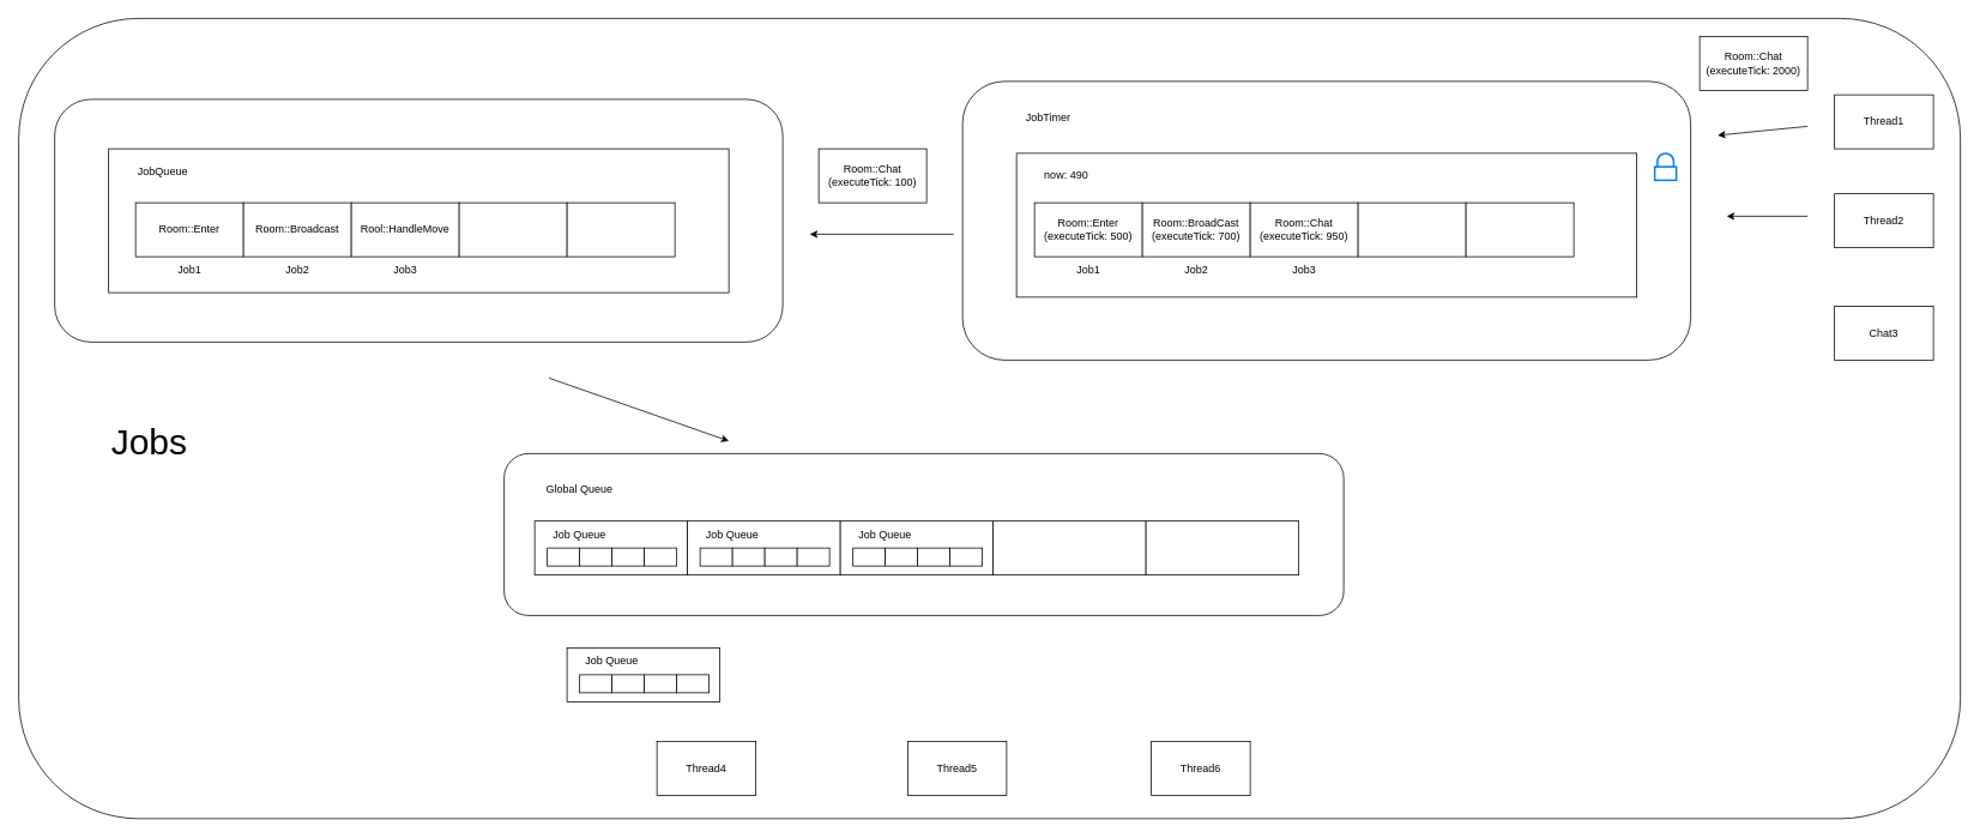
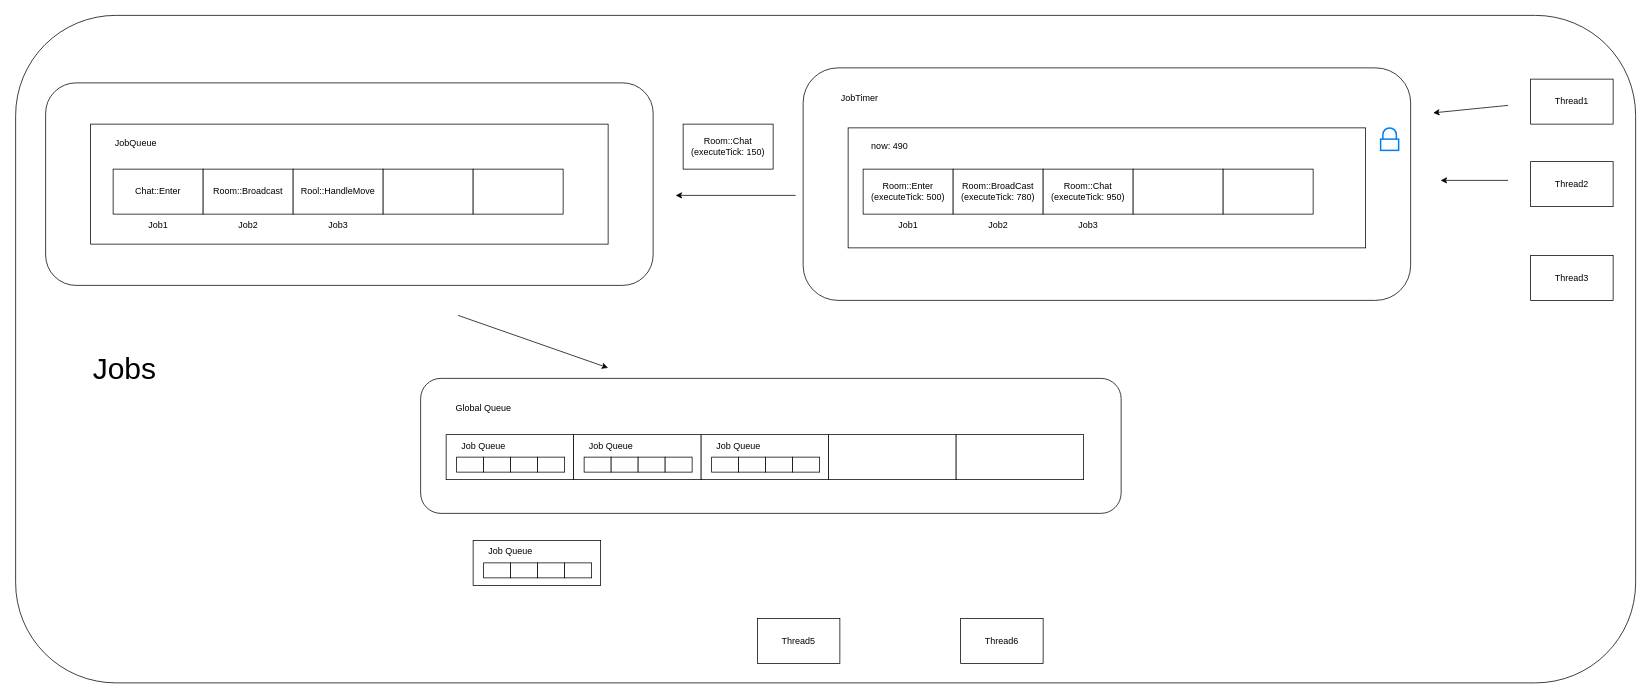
- <mxCell id="19" value="Room::Chat&lt;br&gt;(executeTick: 2000)" style="rounded=0;whiteSpace=wrap;html=1;" vertex="1" parent="1"><mxGeometry x="1890" y="40" width="120" height="60" as="geometry" /></mxCell>
- <mxCell id="5" value="JobTimer" style="text;html=1;align=center;verticalAlign=middle;resizable=0;points=[];autosize=1;strokeColor=none;fillColor=none;" vertex="1" parent="1"><mxGeometry x="1130" y="115" width="70" height="30" as="geometry" /></mxCell>
+ <mxCell id="5" value="JobTimer" style="text;html=1;align=center;verticalAlign=middle;resizable=0;points=[];autosize=1;strokeColor=none;fillColor=none;" vertex="1" parent="1"><mxGeometry x="1110" y="115" width="70" height="30" as="geometry" /></mxCell>
- <mxCell id="36" value="Room::Chat&lt;br&gt;(executeTick: 100)" style="rounded=0;whiteSpace=wrap;html=1;" vertex="1" parent="1"><mxGeometry x="910" y="165" width="120" height="60" as="geometry" /></mxCell>
+ <mxCell id="36" value="Room::Chat&lt;br&gt;(executeTick: 150)" style="rounded=0;whiteSpace=wrap;html=1;" vertex="1" parent="1"><mxGeometry x="910" y="165" width="120" height="60" as="geometry" /></mxCell>
- <mxCell id="26" value="Room::Enter" style="rounded=0;whiteSpace=wrap;html=1;" vertex="1" parent="1"><mxGeometry x="150" y="225" width="120" height="60" as="geometry" /></mxCell>
+ <mxCell id="26" value="Chat::Enter" style="rounded=0;whiteSpace=wrap;html=1;" vertex="1" parent="1"><mxGeometry x="150" y="225" width="120" height="60" as="geometry" /></mxCell>
- <mxCell id="15" value="Room::BroadCast&lt;br&gt;(executeTick: 700)" style="rounded=0;whiteSpace=wrap;html=1;" vertex="1" parent="1"><mxGeometry x="1270" y="225" width="120" height="60" as="geometry" /></mxCell>
+ <mxCell id="15" value="Room::BroadCast&lt;br&gt;(executeTick: 780)" style="rounded=0;whiteSpace=wrap;html=1;" vertex="1" parent="1"><mxGeometry x="1270" y="225" width="120" height="60" as="geometry" /></mxCell>
- <mxCell id="9" value="&lt;font&gt;Chat3&lt;/font&gt;" style="rounded=0;whiteSpace=wrap;html=1;" vertex="1" parent="1"><mxGeometry x="2040" y="340" width="110" height="60" as="geometry" /></mxCell>
+ <mxCell id="9" value="&lt;font&gt;Thread3&lt;/font&gt;" style="rounded=0;whiteSpace=wrap;html=1;" vertex="1" parent="1"><mxGeometry x="2040" y="340" width="110" height="60" as="geometry" /></mxCell>
- <mxCell id="62" value="&lt;font&gt;Thread4&lt;/font&gt;" style="rounded=0;whiteSpace=wrap;html=1;" vertex="1" parent="1"><mxGeometry x="730" y="824" width="110" height="60" as="geometry" /></mxCell>
